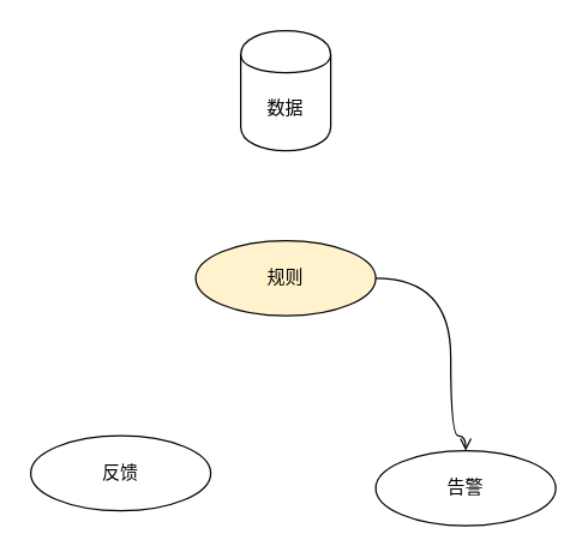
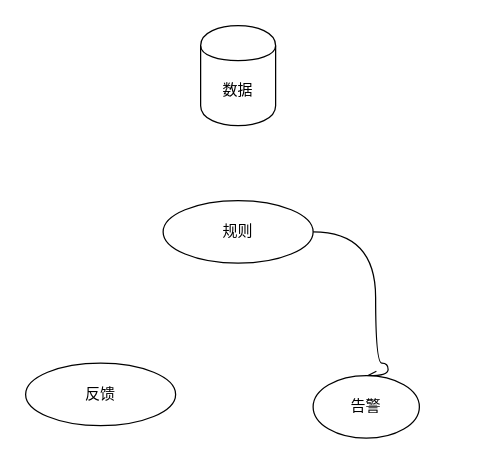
- <mxCell id="3" value="规则" style="ellipse;whiteSpace=wrap;html=1;fillColor=#fff2cc;" vertex="1" parent="1"><mxGeometry x="130" y="160" width="120" height="50" as="geometry" /></mxCell>
+ <mxCell id="3" value="规则" style="ellipse;whiteSpace=wrap;html=1;" vertex="1" parent="1"><mxGeometry x="130" y="160" width="120" height="50" as="geometry" /></mxCell>
- <mxCell id="4" value="告警" style="ellipse;whiteSpace=wrap;html=1;" vertex="1" parent="1"><mxGeometry x="250" y="300" width="120" height="50" as="geometry" /></mxCell>
+ <mxCell id="4" value="告警" style="ellipse;whiteSpace=wrap;html=1;" vertex="1" parent="1"><mxGeometry x="250" y="300" width="85" height="50" as="geometry" /></mxCell>
